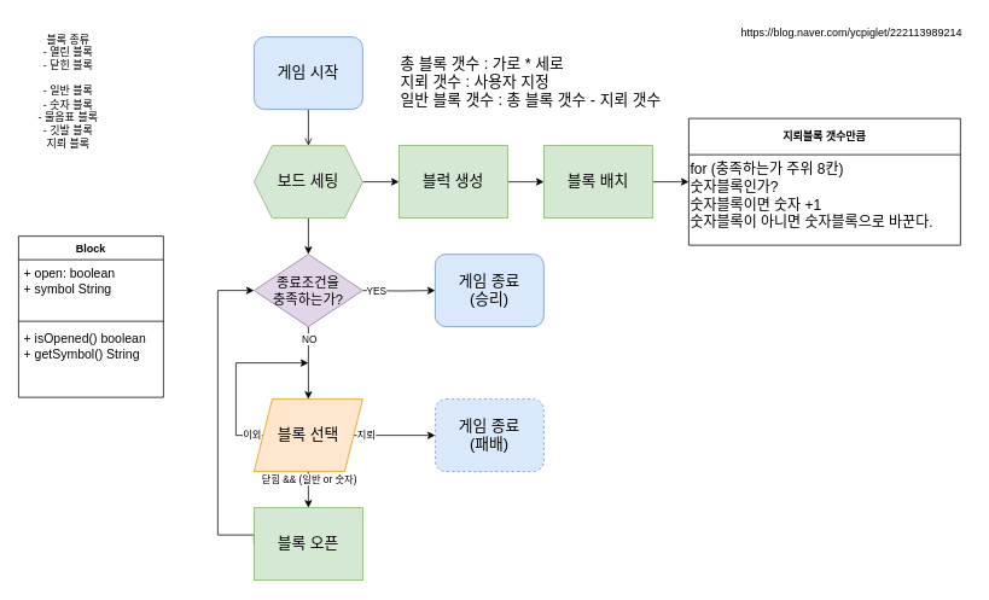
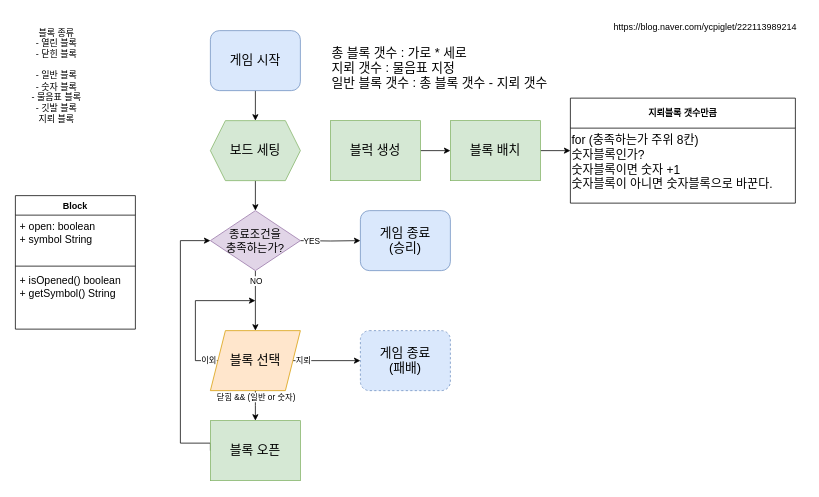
- <mxCell id="26" value="&lt;span style=&quot;font-size: 17px;&quot;&gt;총 블록 갯수 : 가로 * 세로&lt;/span&gt;&lt;div style=&quot;font-size: 17px;&quot;&gt;지뢰 갯수 : 사용자 지정&lt;/div&gt;&lt;div style=&quot;font-size: 17px;&quot;&gt;일반 블록 갯수 : 총 블록 갯수 - 지뢰 갯수&lt;/div&gt;" style="text;html=1;align=left;verticalAlign=middle;whiteSpace=wrap;rounded=0;" vertex="1" parent="1"><mxGeometry x="440" y="60" width="370" height="60" as="geometry" /></mxCell>
+ <mxCell id="26" value="&lt;span style=&quot;font-size: 17px;&quot;&gt;총 블록 갯수 : 가로 * 세로&lt;/span&gt;&lt;div style=&quot;font-size: 17px;&quot;&gt;지뢰 갯수 : 물음표 지정&lt;/div&gt;&lt;div style=&quot;font-size: 17px;&quot;&gt;일반 블록 갯수 : 총 블록 갯수 - 지뢰 갯수&lt;/div&gt;" style="text;html=1;align=left;verticalAlign=middle;whiteSpace=wrap;rounded=0;" vertex="1" parent="1"><mxGeometry x="440" y="60" width="370" height="60" as="geometry" /></mxCell>
- <mxCell id="3" style="edgeStyle=orthogonalEdgeStyle;rounded=0;orthogonalLoop=1;jettySize=auto;html=1;exitX=0.5;exitY=1;exitDx=0;exitDy=0;entryX=0.5;entryY=0;entryDx=0;entryDy=0;endArrow=open;" edge="1" parent="1" source="4" target="7"><mxGeometry relative="1" as="geometry" /></mxCell>
+ <mxCell id="3" style="edgeStyle=orthogonalEdgeStyle;rounded=0;orthogonalLoop=1;jettySize=auto;html=1;exitX=0.5;exitY=1;exitDx=0;exitDy=0;entryX=0.5;entryY=0;entryDx=0;entryDy=0;" edge="1" parent="1" source="4" target="7"><mxGeometry relative="1" as="geometry" /></mxCell>
- <mxCell id="5" style="edgeStyle=orthogonalEdgeStyle;rounded=0;orthogonalLoop=1;jettySize=auto;html=1;exitX=1;exitY=0.5;exitDx=0;exitDy=0;" edge="1" parent="1" source="7" target="9"><mxGeometry relative="1" as="geometry" /></mxCell>
